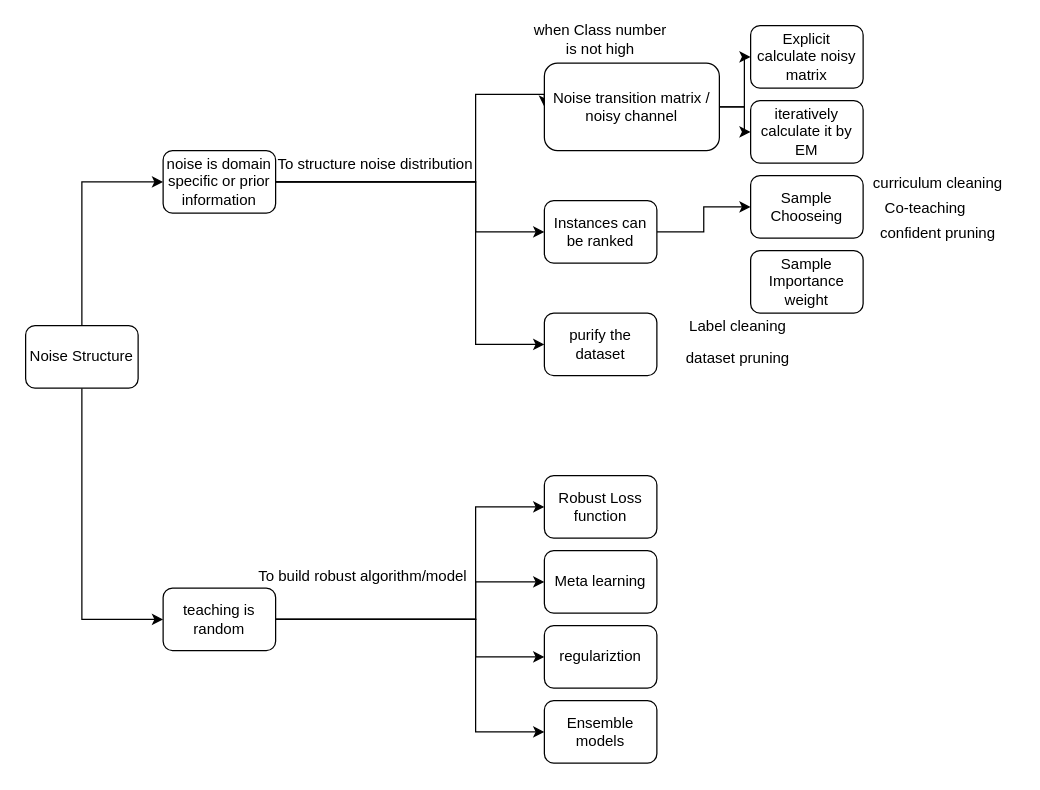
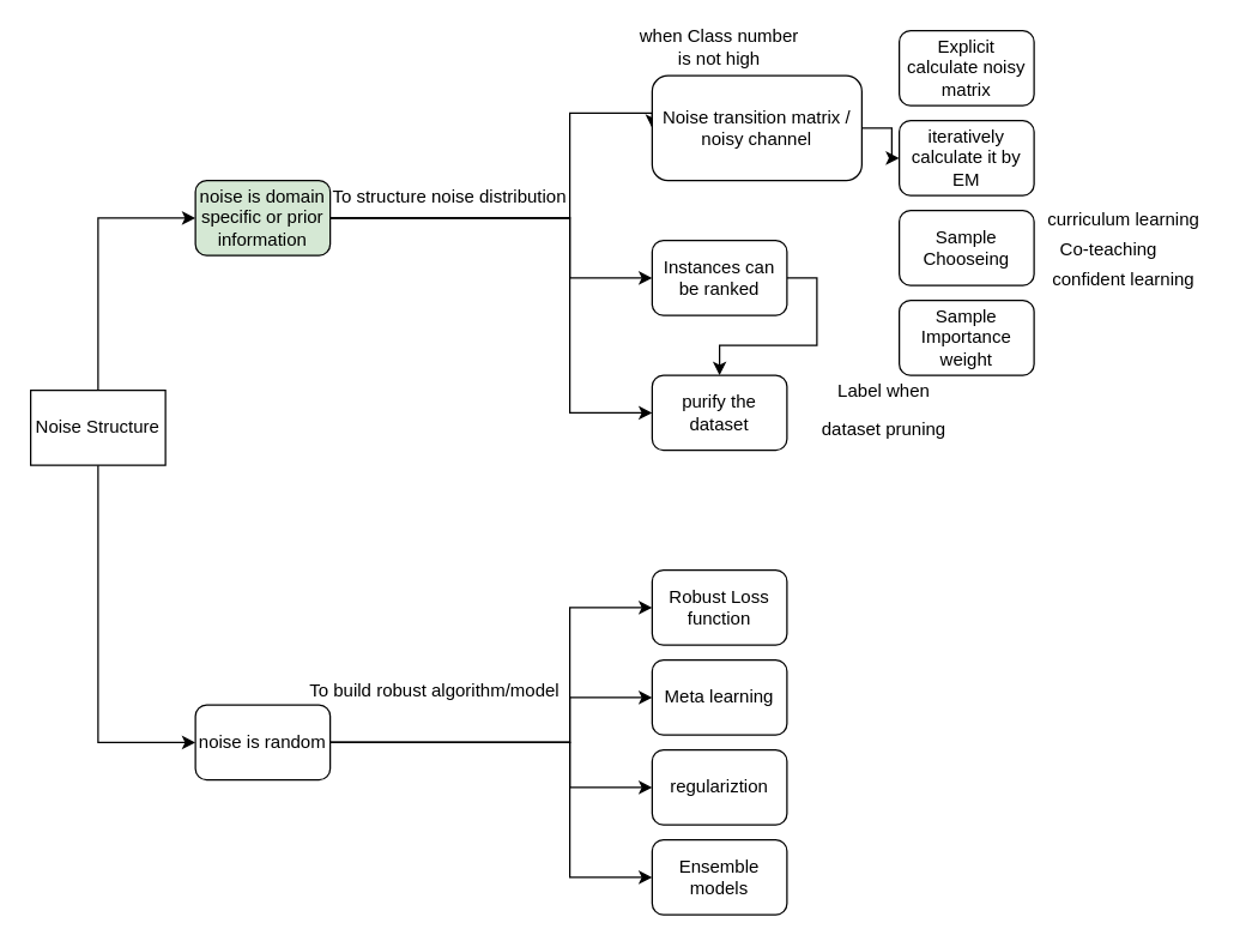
- <mxCell id="16" style="edgeStyle=orthogonalEdgeStyle;rounded=0;orthogonalLoop=1;jettySize=auto;html=1;exitX=1;exitY=0.5;exitDx=0;exitDy=0;" edge="1" parent="1" source="18" target="27"><mxGeometry relative="1" as="geometry" /></mxCell>
- <mxCell id="8" value="noise is domain specific or prior information" style="rounded=1;whiteSpace=wrap;html=1;" vertex="1" parent="1"><mxGeometry x="130" y="120" width="90" height="50" as="geometry" /></mxCell>
+ <mxCell id="8" value="noise is domain specific or prior information" style="rounded=1;whiteSpace=wrap;html=1;fillColor=#d5e8d4;" vertex="1" parent="1"><mxGeometry x="130" y="120" width="90" height="50" as="geometry" /></mxCell>
- <mxCell id="31" value="curriculum cleaning" style="text;html=1;strokeColor=none;fillColor=none;align=center;verticalAlign=middle;whiteSpace=wrap;rounded=0;" vertex="1" parent="1"><mxGeometry x="690" y="145" width="120" as="geometry" /></mxCell>
+ <mxCell id="31" value="curriculum learning" style="text;html=1;strokeColor=none;fillColor=none;align=center;verticalAlign=middle;whiteSpace=wrap;rounded=0;" vertex="1" parent="1"><mxGeometry x="690" y="145" width="120" as="geometry" /></mxCell>
- <mxCell id="19" style="edgeStyle=orthogonalEdgeStyle;rounded=0;orthogonalLoop=1;jettySize=auto;html=1;exitX=1;exitY=0.5;exitDx=0;exitDy=0;entryX=0;entryY=0.5;entryDx=0;entryDy=0;" edge="1" parent="1" source="20" target="29"><mxGeometry relative="1" as="geometry" /></mxCell>
+ <mxCell id="19" style="edgeStyle=orthogonalEdgeStyle;rounded=0;orthogonalLoop=1;jettySize=auto;html=1;exitX=1;exitY=0.5;exitDx=0;exitDy=0;" edge="1" parent="1" source="20" target="21"><mxGeometry relative="1" as="geometry" /></mxCell>
- <mxCell id="33" value="confident pruning" style="text;html=1;strokeColor=none;fillColor=none;align=center;verticalAlign=middle;whiteSpace=wrap;rounded=0;" vertex="1" parent="1"><mxGeometry x="690" y="185" width="120" as="geometry" /></mxCell>
+ <mxCell id="33" value="confident learning" style="text;html=1;strokeColor=none;fillColor=none;align=center;verticalAlign=middle;whiteSpace=wrap;rounded=0;" vertex="1" parent="1"><mxGeometry x="690" y="185" width="120" as="geometry" /></mxCell>
- <mxCell id="34" value="Label cleaning" style="text;html=1;strokeColor=none;fillColor=none;align=center;verticalAlign=middle;whiteSpace=wrap;rounded=0;" vertex="1" parent="1"><mxGeometry x="530" y="260" width="120" as="geometry" /></mxCell>
+ <mxCell id="34" value="Label when" style="text;html=1;strokeColor=none;fillColor=none;align=center;verticalAlign=middle;whiteSpace=wrap;rounded=0;" vertex="1" parent="1"><mxGeometry x="530" y="260" width="120" as="geometry" /></mxCell>
- <mxCell id="4" value="Noise Structure" style="whiteSpace=wrap;html=1;rounded=1;" vertex="1" parent="1"><mxGeometry x="20" y="260" width="90" height="50" as="geometry" /></mxCell>
+ <mxCell id="4" value="Noise Structure" style="rounded=0;whiteSpace=wrap;html=1;" vertex="1" parent="1"><mxGeometry x="20" y="260" width="90" height="50" as="geometry" /></mxCell>
- <mxCell id="13" value="teaching is random" style="rounded=1;whiteSpace=wrap;html=1;" vertex="1" parent="1"><mxGeometry x="130" y="470" width="90" height="50" as="geometry" /></mxCell>
+ <mxCell id="13" value="noise is random" style="rounded=1;whiteSpace=wrap;html=1;" vertex="1" parent="1"><mxGeometry x="130" y="470" width="90" height="50" as="geometry" /></mxCell>
